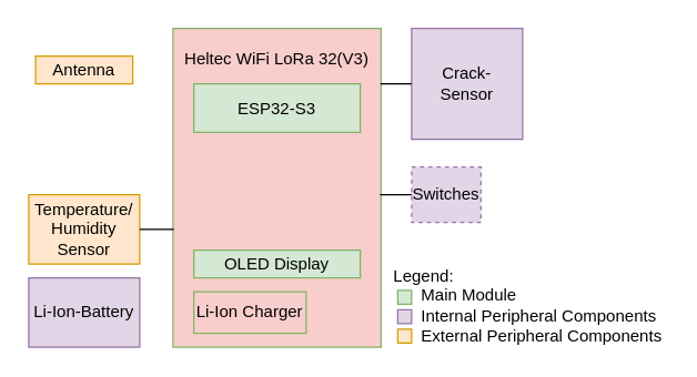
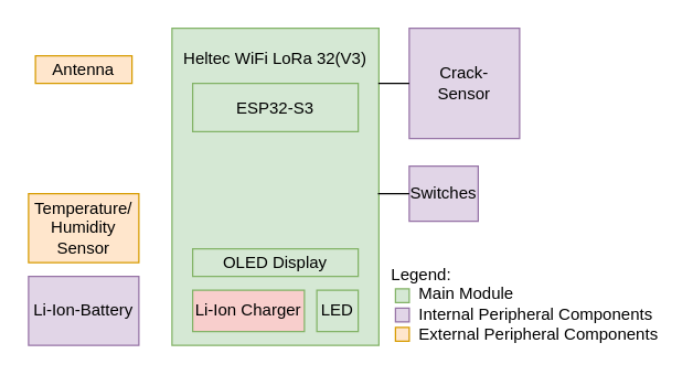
- <mxCell id="2" value="Heltec WiFi LoRa 32(V3)&lt;div&gt;&lt;br&gt;&lt;/div&gt;&lt;div&gt;&lt;br&gt;&lt;div&gt;&lt;br&gt;&lt;/div&gt;&lt;div&gt;&lt;br&gt;&lt;/div&gt;&lt;div&gt;&lt;br&gt;&lt;/div&gt;&lt;div&gt;&lt;br&gt;&lt;/div&gt;&lt;div&gt;&lt;br&gt;&lt;/div&gt;&lt;div&gt;&lt;br&gt;&lt;/div&gt;&lt;div&gt;&lt;br&gt;&lt;/div&gt;&lt;div&gt;&lt;br&gt;&lt;/div&gt;&lt;div&gt;&lt;br&gt;&lt;/div&gt;&lt;div&gt;&lt;br&gt;&lt;/div&gt;&lt;div&gt;&lt;br&gt;&lt;/div&gt;&lt;/div&gt;" style="rounded=0;whiteSpace=wrap;html=1;fillColor=#f8cecc;strokeColor=#82b366;" parent="1" vertex="1"><mxGeometry x="124" y="20" width="150" height="230" as="geometry" /></mxCell>
+ <mxCell id="2" value="Heltec WiFi LoRa 32(V3)&lt;div&gt;&lt;br&gt;&lt;/div&gt;&lt;div&gt;&lt;br&gt;&lt;div&gt;&lt;br&gt;&lt;/div&gt;&lt;div&gt;&lt;br&gt;&lt;/div&gt;&lt;div&gt;&lt;br&gt;&lt;/div&gt;&lt;div&gt;&lt;br&gt;&lt;/div&gt;&lt;div&gt;&lt;br&gt;&lt;/div&gt;&lt;div&gt;&lt;br&gt;&lt;/div&gt;&lt;div&gt;&lt;br&gt;&lt;/div&gt;&lt;div&gt;&lt;br&gt;&lt;/div&gt;&lt;div&gt;&lt;br&gt;&lt;/div&gt;&lt;div&gt;&lt;br&gt;&lt;/div&gt;&lt;div&gt;&lt;br&gt;&lt;/div&gt;&lt;/div&gt;" style="rounded=0;whiteSpace=wrap;html=1;fillColor=#d5e8d4;strokeColor=#82b366;" parent="1" vertex="1"><mxGeometry x="124" y="20" width="150" height="230" as="geometry" /></mxCell>
- <mxCell id="11" value="Switches" style="rounded=0;whiteSpace=wrap;html=1;fillColor=#e1d5e7;strokeColor=#9673a6;dashed=1;" parent="1" vertex="1"><mxGeometry x="296" y="120" width="50" height="40" as="geometry" /></mxCell>
+ <mxCell id="11" value="Switches" style="rounded=0;whiteSpace=wrap;html=1;fillColor=#e1d5e7;strokeColor=#9673a6;" parent="1" vertex="1"><mxGeometry x="296" y="120" width="50" height="40" as="geometry" /></mxCell>
- <mxCell id="8" value="" style="endArrow=none;html=1;rounded=0;exitX=1;exitY=0.5;exitDx=0;exitDy=0;entryX=0.004;entryY=0.63;entryDx=0;entryDy=0;entryPerimeter=0;" parent="1" source="7" target="2" edge="1"><mxGeometry width="50" height="50" relative="1" as="geometry"><mxPoint x="320" y="85" as="sourcePoint" /><mxPoint x="120" y="160" as="targetPoint" /></mxGeometry></mxCell>
+ <mxCell id="17" value="LED" style="rounded=0;whiteSpace=wrap;html=1;fillColor=#d5e8d4;strokeColor=#82b366;" parent="1" vertex="1"><mxGeometry x="229" y="210" width="30" height="30" as="geometry" /></mxCell>
